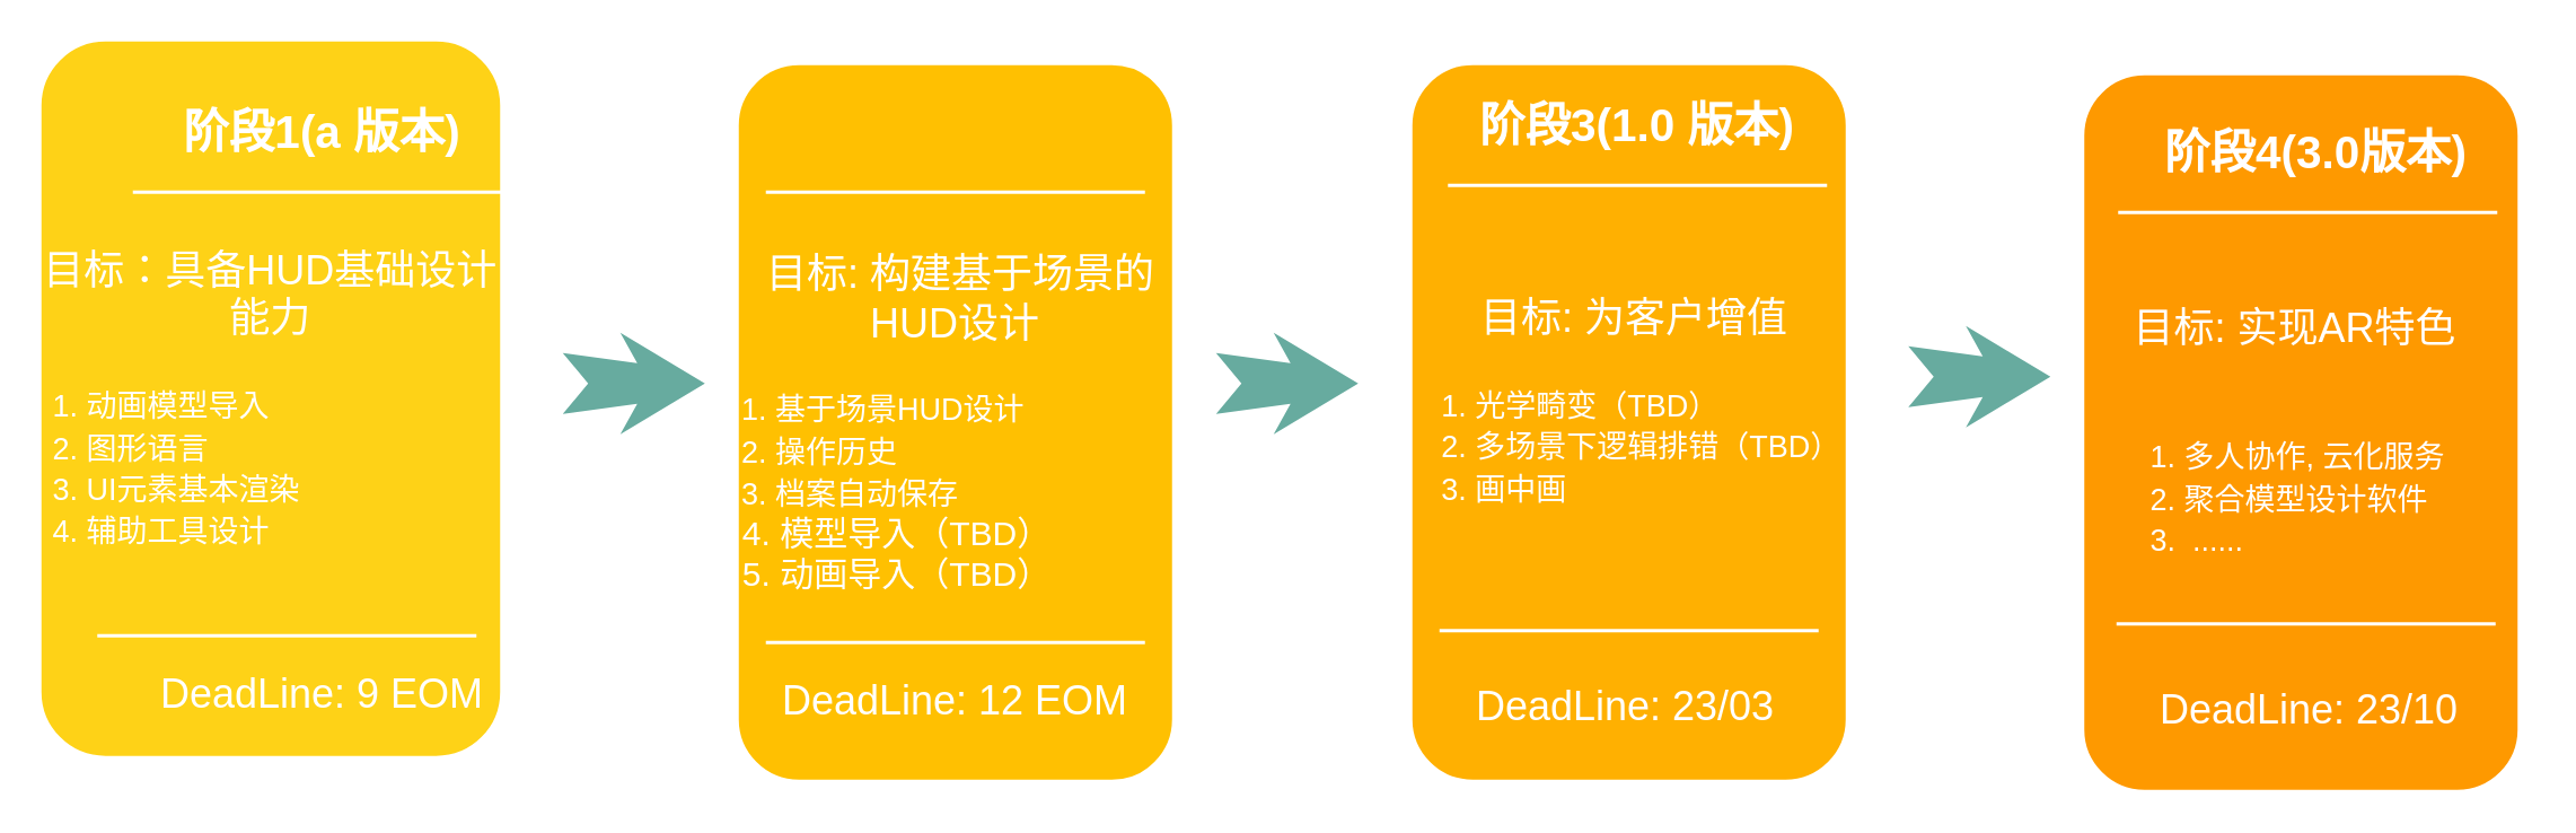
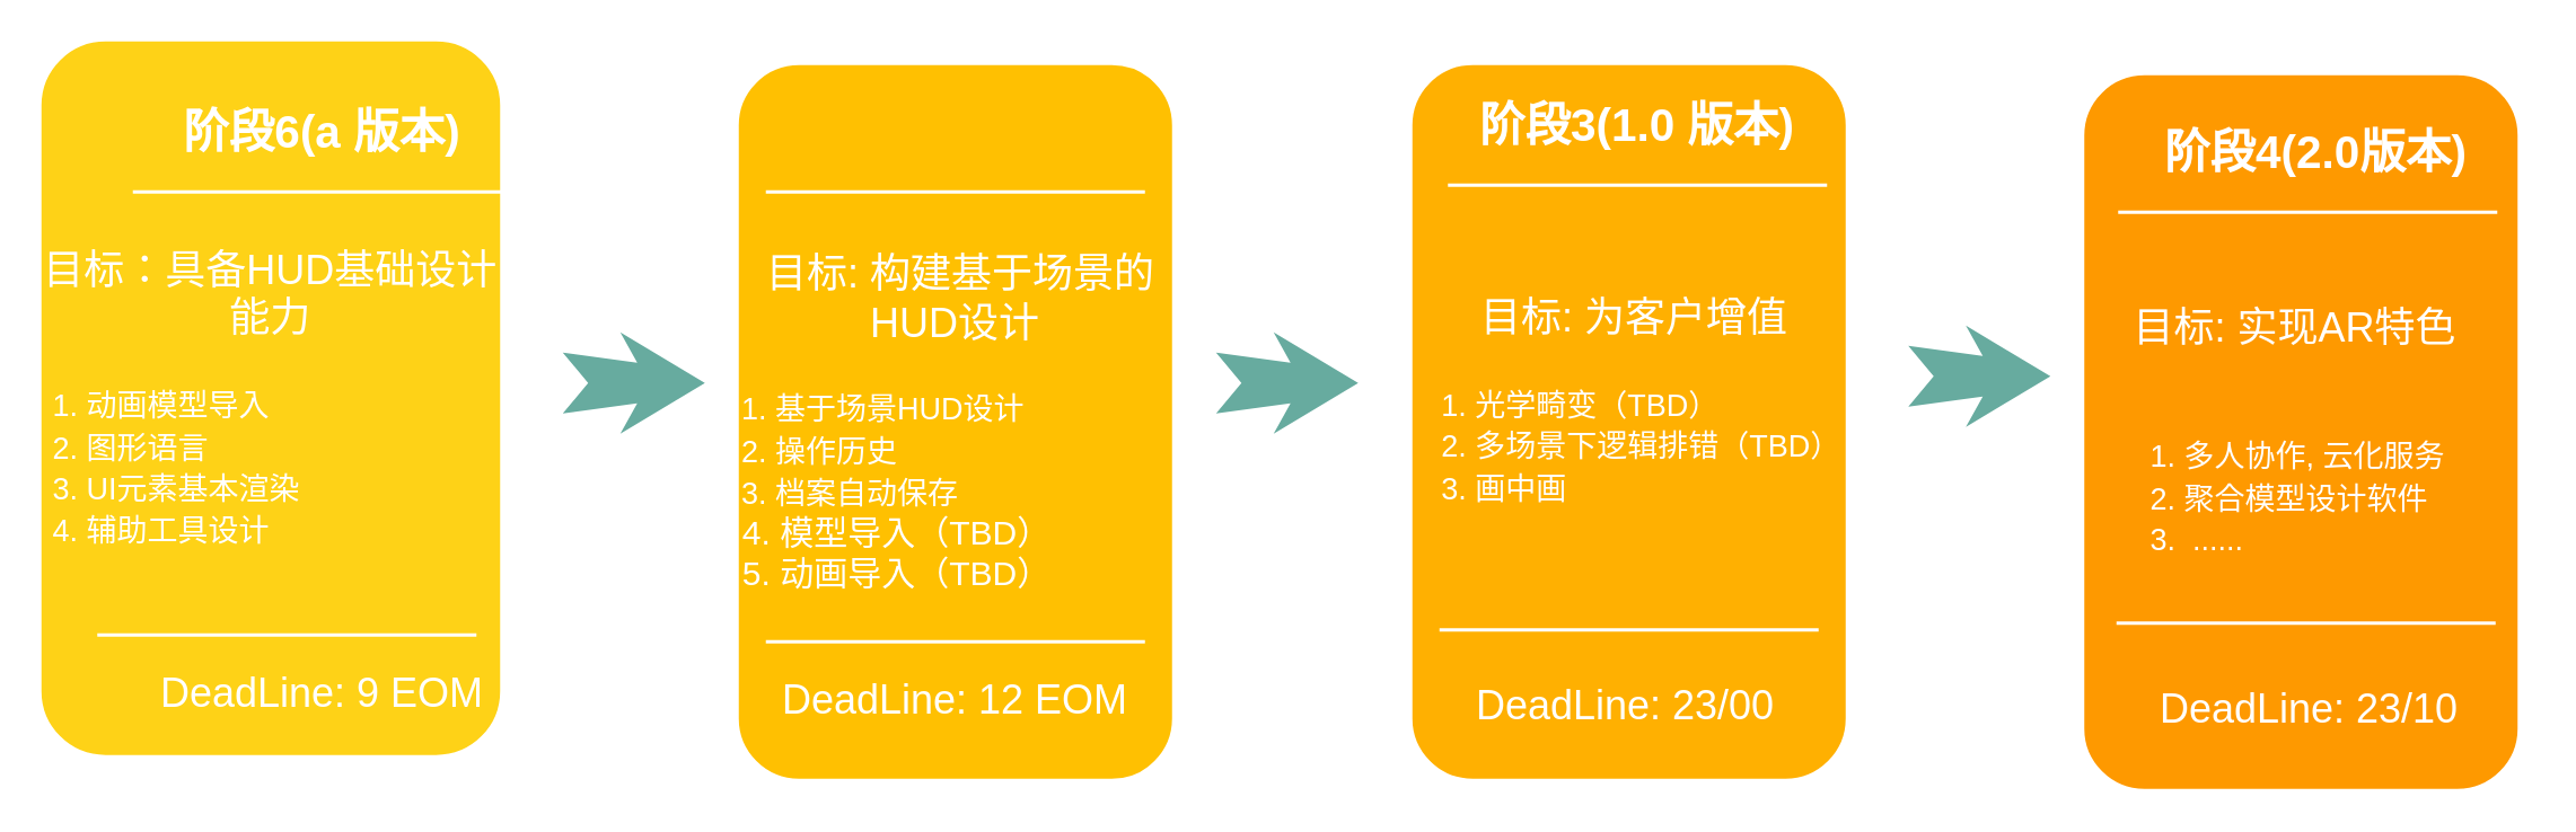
- <mxCell id="3" value="阶段1(a 版本)" style="text;html=1;strokeColor=none;fillColor=none;align=center;verticalAlign=middle;whiteSpace=wrap;rounded=0;shadow=0;fontSize=27;fontColor=#FFFFFF;fontStyle=1" parent="1" vertex="1"><mxGeometry x="58" y="48" width="264" height="60" as="geometry" /></mxCell>
+ <mxCell id="3" value="阶段6(a 版本)" style="text;html=1;strokeColor=none;fillColor=none;align=center;verticalAlign=middle;whiteSpace=wrap;rounded=0;shadow=0;fontSize=27;fontColor=#FFFFFF;fontStyle=1" parent="1" vertex="1"><mxGeometry x="58" y="48" width="264" height="60" as="geometry" /></mxCell>
- <mxCell id="18" value="阶段4(3.0版本)" style="text;html=1;strokeColor=none;fillColor=none;align=center;verticalAlign=middle;whiteSpace=wrap;rounded=0;shadow=0;fontSize=27;fontColor=#FFFFFF;fontStyle=1" parent="1" vertex="1"><mxGeometry x="1236" y="60" width="264" height="60" as="geometry" /></mxCell>
+ <mxCell id="18" value="阶段4(2.0版本)" style="text;html=1;strokeColor=none;fillColor=none;align=center;verticalAlign=middle;whiteSpace=wrap;rounded=0;shadow=0;fontSize=27;fontColor=#FFFFFF;fontStyle=1" parent="1" vertex="1"><mxGeometry x="1236" y="60" width="264" height="60" as="geometry" /></mxCell>
- <mxCell id="14" value="&lt;span style=&quot;font-size: 24px;&quot;&gt;DeadLine&lt;/span&gt;&lt;span style=&quot;font-size: 24px;&quot;&gt;: 23/03&lt;/span&gt;" style="text;html=1;strokeColor=none;fillColor=none;align=center;verticalAlign=middle;whiteSpace=wrap;rounded=0;shadow=0;fontSize=14;fontColor=#FFFFFF;" parent="1" vertex="1"><mxGeometry x="828" y="387" width="264" height="60" as="geometry" /></mxCell>
+ <mxCell id="14" value="&lt;span style=&quot;font-size: 24px;&quot;&gt;DeadLine&lt;/span&gt;&lt;span style=&quot;font-size: 24px;&quot;&gt;: 23/00&lt;/span&gt;" style="text;html=1;strokeColor=none;fillColor=none;align=center;verticalAlign=middle;whiteSpace=wrap;rounded=0;shadow=0;fontSize=14;fontColor=#FFFFFF;" parent="1" vertex="1"><mxGeometry x="828" y="387" width="264" height="60" as="geometry" /></mxCell>
